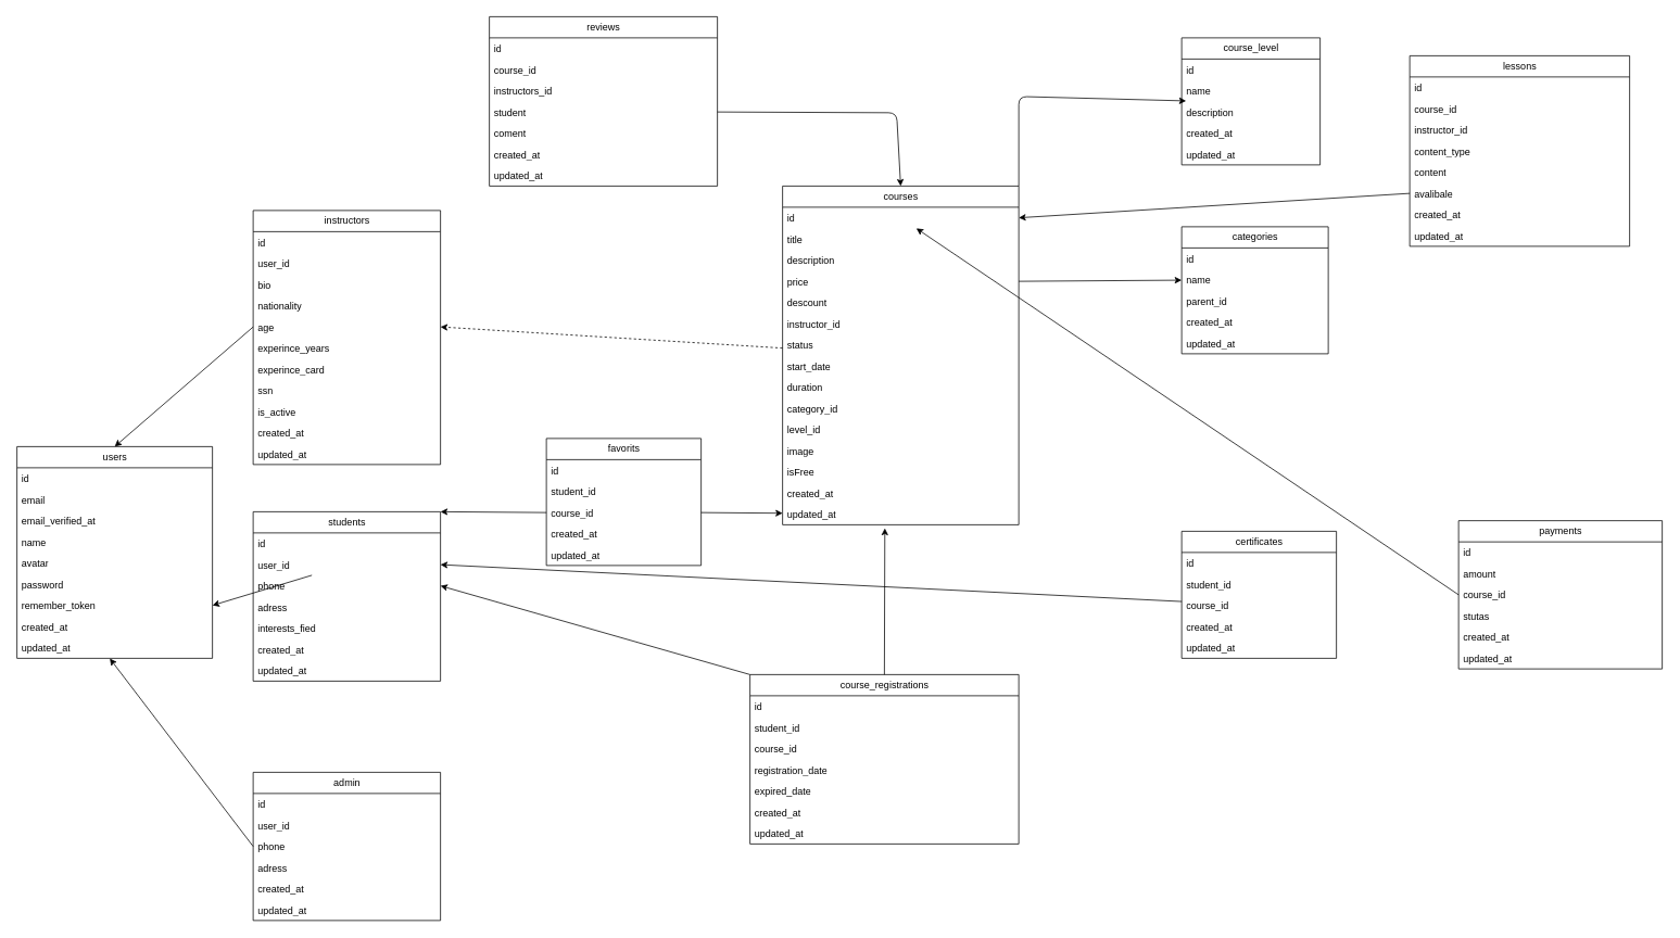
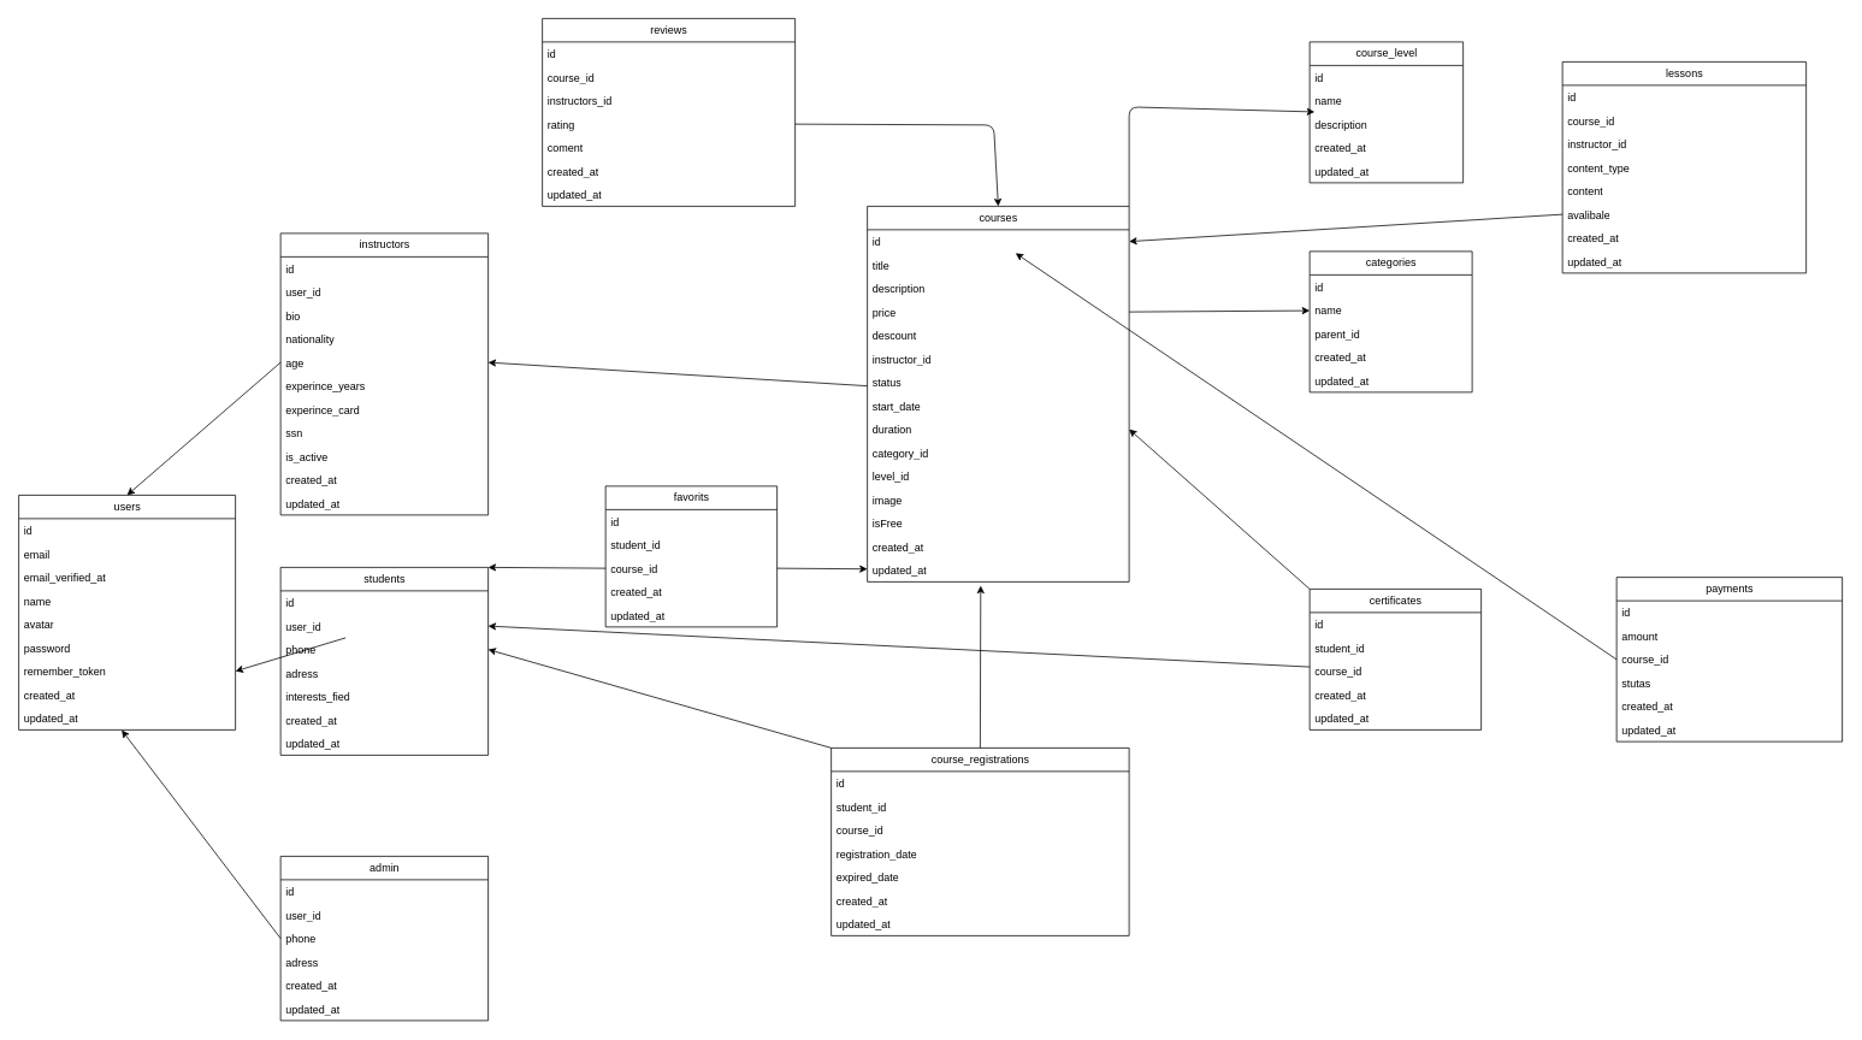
- <mxCell id="58" value="student" style="text;strokeColor=none;fillColor=none;align=left;verticalAlign=top;spacingLeft=4;spacingRight=4;overflow=hidden;rotatable=0;points=[[0,0.5],[1,0.5]];portConstraint=eastwest;whiteSpace=wrap;html=1;" vertex="1" parent="54"><mxGeometry y="104" width="280" height="26" as="geometry" /></mxCell>
+ <mxCell id="58" value="rating" style="text;strokeColor=none;fillColor=none;align=left;verticalAlign=top;spacingLeft=4;spacingRight=4;overflow=hidden;rotatable=0;points=[[0,0.5],[1,0.5]];portConstraint=eastwest;whiteSpace=wrap;html=1;" vertex="1" parent="54"><mxGeometry y="104" width="280" height="26" as="geometry" /></mxCell>
- <mxCell id="34" style="edgeStyle=none;html=1;entryX=1;entryY=0.5;entryDx=0;entryDy=0;dashed=1;" edge="1" parent="1" source="36" target="27"><mxGeometry relative="1" as="geometry" /></mxCell>
+ <mxCell id="34" style="edgeStyle=none;html=1;entryX=1;entryY=0.5;entryDx=0;entryDy=0;" edge="1" parent="1" source="36" target="27"><mxGeometry relative="1" as="geometry" /></mxCell>
+ <mxCell id="99" style="edgeStyle=none;html=1;exitX=0;exitY=0;exitDx=0;exitDy=0;entryX=1;entryY=0.5;entryDx=0;entryDy=0;" edge="1" parent="1" source="100" target="45"><mxGeometry relative="1" as="geometry" /></mxCell>
